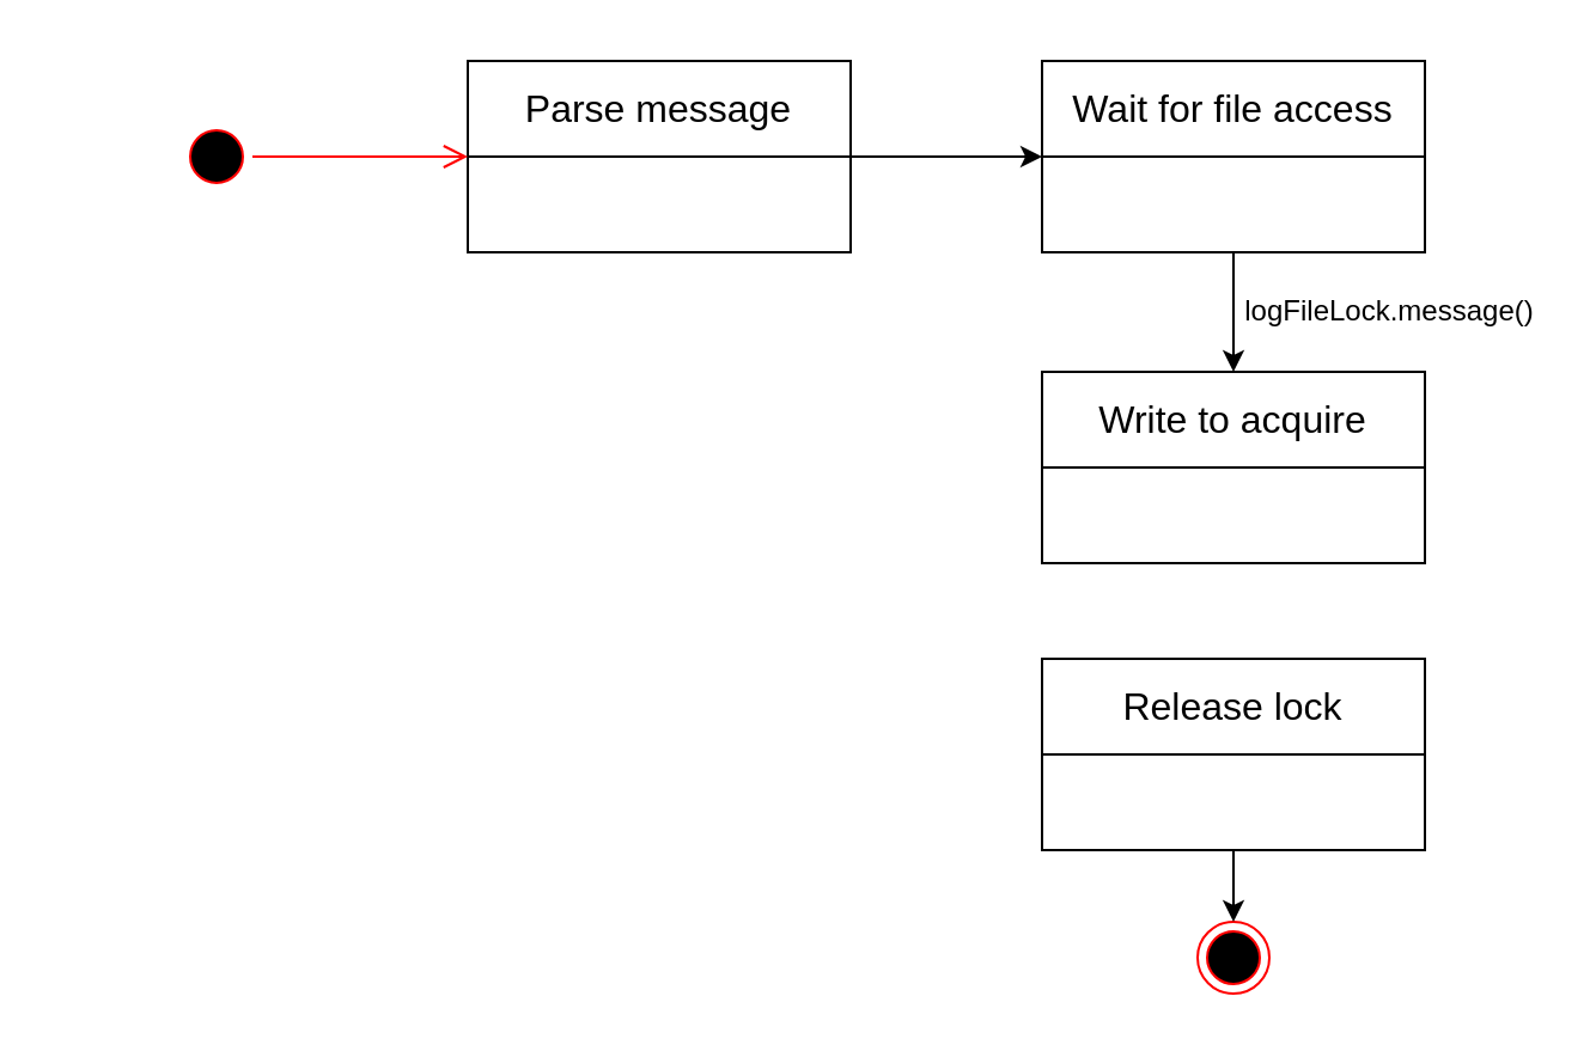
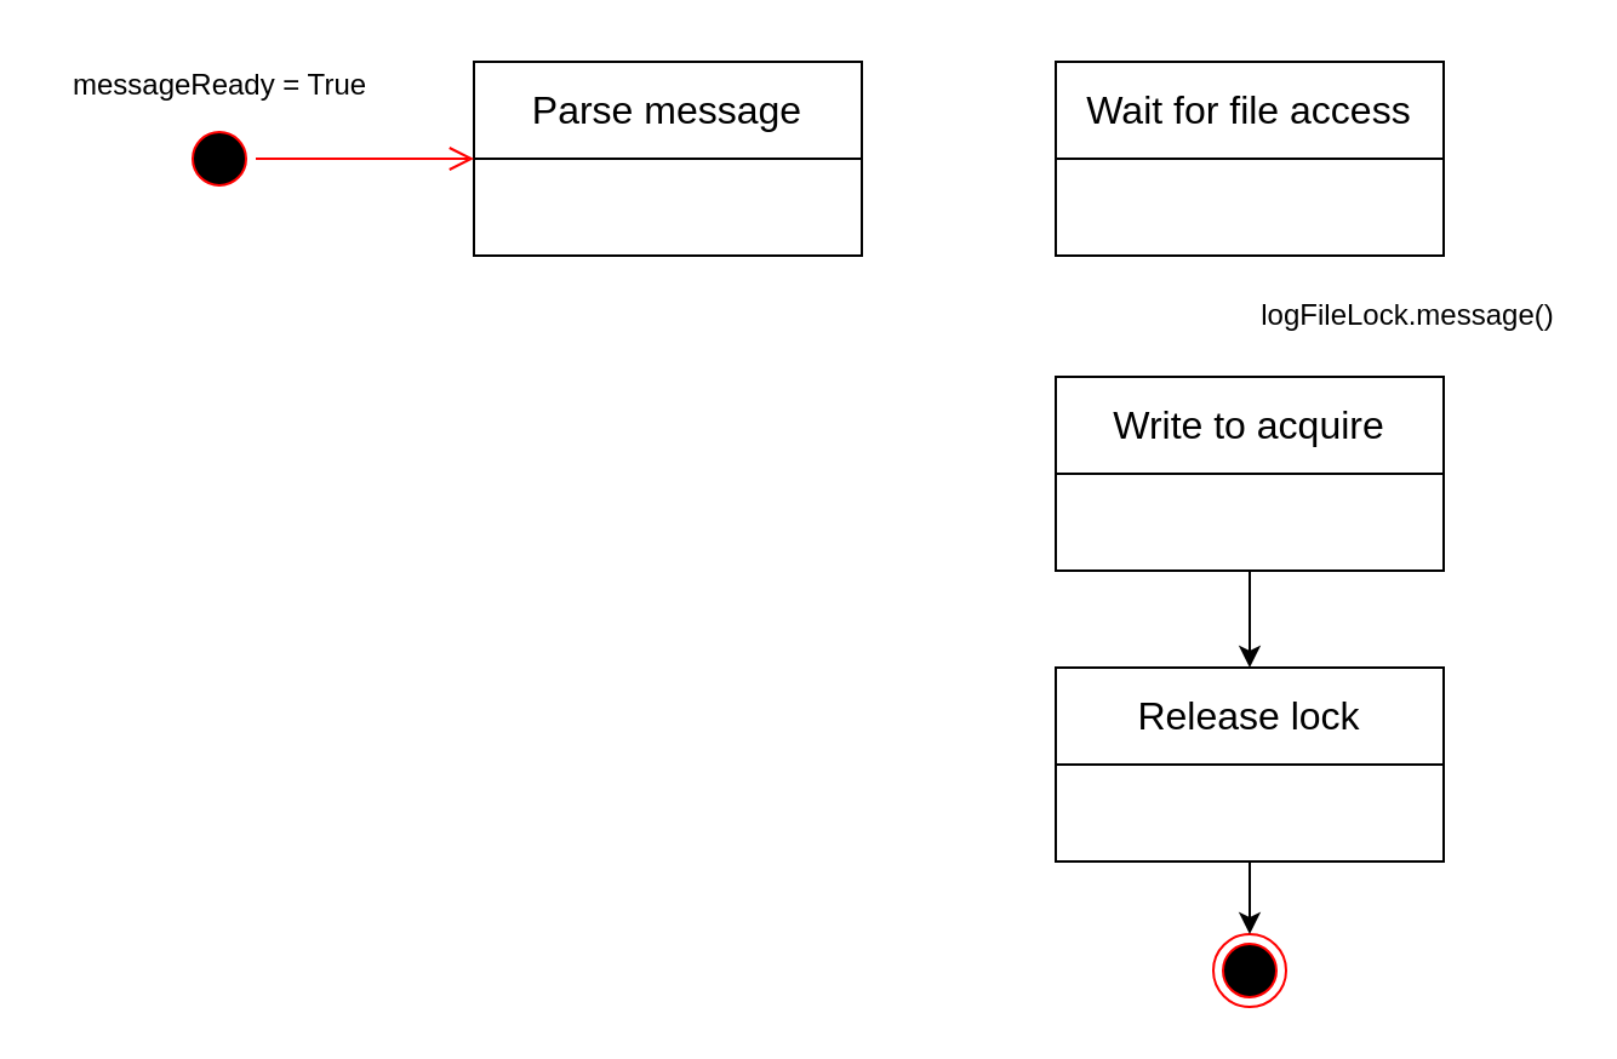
+ <mxCell id="6" value="messageReady = True" style="text;html=1;align=center;verticalAlign=middle;resizable=0;points=[];autosize=1;strokeColor=none;fillColor=none;" vertex="1" parent="1"><mxGeometry x="20" y="20" width="140" height="30" as="geometry" /></mxCell>
- <mxCell id="2" style="edgeStyle=orthogonalEdgeStyle;rounded=0;orthogonalLoop=1;jettySize=auto;html=1;entryX=0;entryY=0.5;entryDx=0;entryDy=0;" edge="1" parent="1" source="3" target="8"><mxGeometry relative="1" as="geometry" /></mxCell>
- <mxCell id="7" style="edgeStyle=orthogonalEdgeStyle;rounded=0;orthogonalLoop=1;jettySize=auto;html=1;entryX=0.5;entryY=0;entryDx=0;entryDy=0;" edge="1" parent="1" source="8" target="11"><mxGeometry relative="1" as="geometry" /></mxCell>
+ <mxCell id="10" style="edgeStyle=orthogonalEdgeStyle;rounded=0;orthogonalLoop=1;jettySize=auto;html=1;entryX=0.5;entryY=0;entryDx=0;entryDy=0;" edge="1" parent="1" source="11" target="14"><mxGeometry relative="1" as="geometry" /></mxCell>
